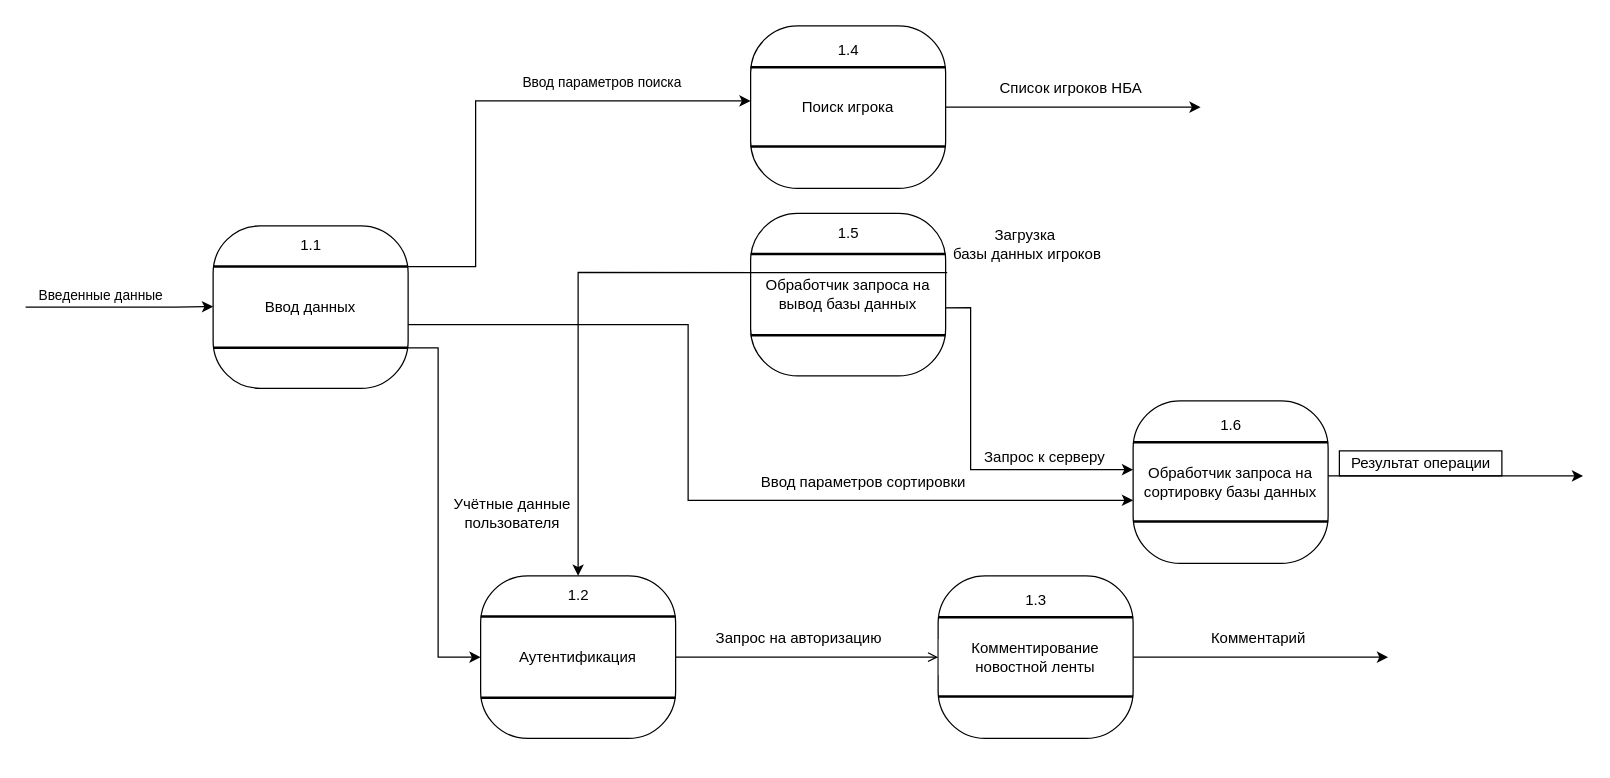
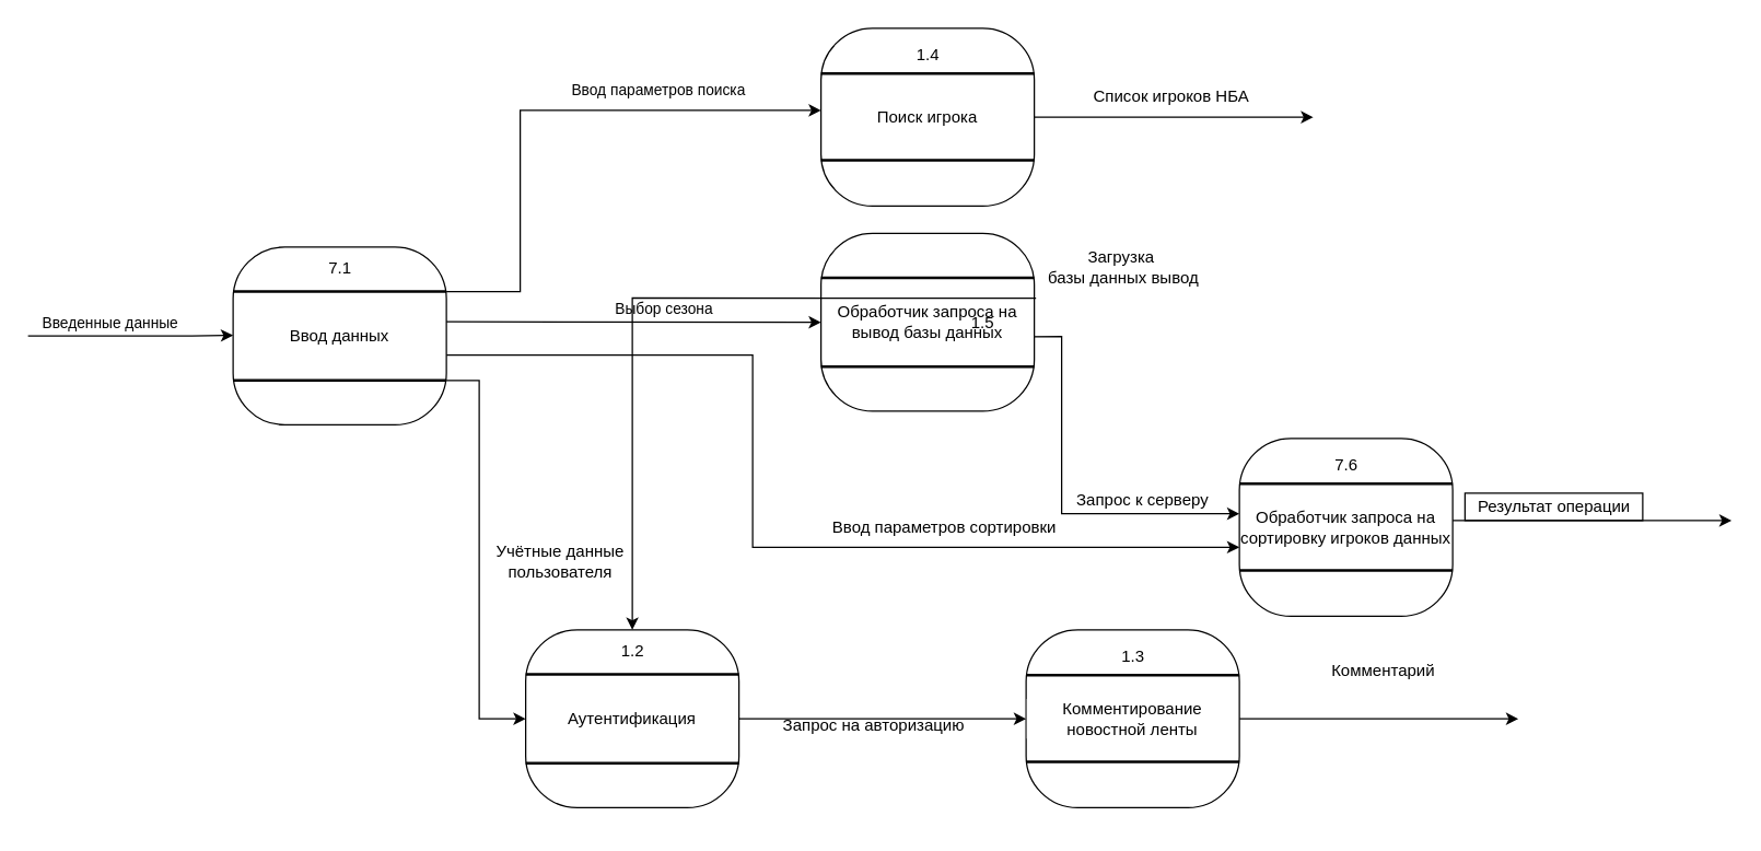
- <mxCell id="28" value="1.5" style="text;html=1;align=center;verticalAlign=middle;resizable=0;points=[];autosize=1;strokeColor=none;fillColor=none;fontColor=default;" parent="24" vertex="1"><mxGeometry x="63" y="6" width="30" height="20" as="geometry" /></mxCell>
+ <mxCell id="28" value="1.5" style="text;html=1;align=center;verticalAlign=middle;resizable=0;points=[];autosize=1;strokeColor=none;fillColor=none;fontColor=default;" parent="24" vertex="1"><mxGeometry x="103" y="56" width="30" height="20" as="geometry" /></mxCell>
- <mxCell id="32" value="Загрузка&amp;nbsp;&lt;br&gt;базы данных игроков" style="text;html=1;align=center;verticalAlign=middle;resizable=0;points=[];autosize=1;strokeColor=none;fillColor=none;fontColor=default;" parent="1" vertex="1"><mxGeometry x="756" y="180" width="130" height="30" as="geometry" /></mxCell>
+ <mxCell id="32" value="Загрузка&amp;nbsp;&lt;br&gt;базы данных вывод" style="text;html=1;align=center;verticalAlign=middle;resizable=0;points=[];autosize=1;strokeColor=none;fillColor=none;fontColor=default;" parent="1" vertex="1"><mxGeometry x="756" y="180" width="130" height="30" as="geometry" /></mxCell>
- <mxCell id="51" value="1.1" style="text;html=1;align=center;verticalAlign=middle;resizable=0;points=[];autosize=1;strokeColor=none;fillColor=none;" vertex="1" parent="47"><mxGeometry x="63" y="6" width="30" height="20" as="geometry" /></mxCell>
+ <mxCell id="51" value="7.1" style="text;html=1;align=center;verticalAlign=middle;resizable=0;points=[];autosize=1;strokeColor=none;fillColor=none;" vertex="1" parent="47"><mxGeometry x="63" y="6" width="30" height="20" as="geometry" /></mxCell>
+ <mxCell id="22" style="edgeStyle=orthogonalEdgeStyle;rounded=0;orthogonalLoop=1;jettySize=auto;html=1;fontColor=default;strokeColor=default;labelBackgroundColor=default;entryX=0;entryY=0.5;entryDx=0;entryDy=0;exitX=0.999;exitY=0.42;exitDx=0;exitDy=0;exitPerimeter=0;" parent="1" edge="1" target="25" source="48"><mxGeometry relative="1" as="geometry"><mxPoint x="630" y="244.504" as="targetPoint" /><mxPoint x="330" y="230" as="sourcePoint" /><Array as="points"><mxPoint x="330" y="235" /></Array></mxGeometry></mxCell>
+ <mxCell id="23" value="Выбор сезона" style="edgeLabel;html=1;align=center;verticalAlign=middle;resizable=0;points=[];fontColor=default;labelBackgroundColor=default;" parent="22" vertex="1" connectable="0"><mxGeometry x="-0.71" y="2" relative="1" as="geometry"><mxPoint x="119" y="-8" as="offset" /></mxGeometry></mxCell>
- <mxCell id="15" value="1.6" style="text;html=1;align=center;verticalAlign=middle;resizable=0;points=[];autosize=1;strokeColor=none;fillColor=none;fontColor=default;" parent="11" vertex="1"><mxGeometry x="63" width="30" height="20" as="geometry" /></mxCell>
+ <mxCell id="15" value="7.6" style="text;html=1;align=center;verticalAlign=middle;resizable=0;points=[];autosize=1;strokeColor=none;fillColor=none;fontColor=default;" parent="11" vertex="1"><mxGeometry x="63" width="30" height="20" as="geometry" /></mxCell>
- <mxCell id="12" value="Обработчик запроса на сортировку базы данных" style="rounded=1;whiteSpace=wrap;html=1;arcSize=29;fontColor=default;" parent="11" vertex="1"><mxGeometry y="-10" width="156" height="130" as="geometry" /></mxCell>
+ <mxCell id="12" value="Обработчик запроса на сортировку игроков данных" style="rounded=1;whiteSpace=wrap;html=1;arcSize=29;fontColor=default;" parent="11" vertex="1"><mxGeometry y="-10" width="156" height="130" as="geometry" /></mxCell>
- <mxCell id="10" value="Запрос на авторизацию&amp;nbsp;" style="text;html=1;align=center;verticalAlign=middle;resizable=0;points=[];autosize=1;strokeColor=none;fillColor=none;fontColor=default;" parent="1" vertex="1"><mxGeometry x="565" y="500" width="150" height="20" as="geometry" /></mxCell>
+ <mxCell id="10" value="Запрос на авторизацию&amp;nbsp;" style="text;html=1;align=center;verticalAlign=middle;resizable=0;points=[];autosize=1;strokeColor=none;fillColor=none;fontColor=default;" parent="1" vertex="1"><mxGeometry x="565" y="520" width="150" height="20" as="geometry" /></mxCell>
- <mxCell id="30" value="Комментарий" style="text;html=1;align=center;verticalAlign=middle;resizable=0;points=[];autosize=1;strokeColor=none;fillColor=none;labelBackgroundColor=default;fontColor=default;" parent="1" vertex="1"><mxGeometry x="961" y="500" width="90" height="20" as="geometry" /></mxCell>
+ <mxCell id="30" value="Комментарий" style="text;html=1;align=center;verticalAlign=middle;resizable=0;points=[];autosize=1;strokeColor=none;fillColor=none;labelBackgroundColor=default;fontColor=default;" parent="1" vertex="1"><mxGeometry x="966" y="480" width="90" height="20" as="geometry" /></mxCell>
- <mxCell id="7" style="edgeStyle=orthogonalEdgeStyle;rounded=0;orthogonalLoop=1;jettySize=auto;html=1;exitX=1;exitY=0.5;exitDx=0;exitDy=0;strokeColor=default;labelBackgroundColor=default;fontColor=default;entryX=0;entryY=0.5;entryDx=0;entryDy=0;endArrow=open;" parent="1" edge="1" target="34" source="3"><mxGeometry relative="1" as="geometry"><mxPoint x="744" y="415" as="targetPoint" /><mxPoint x="540" y="415" as="sourcePoint" /><Array as="points" /></mxGeometry></mxCell>
+ <mxCell id="7" style="edgeStyle=orthogonalEdgeStyle;rounded=0;orthogonalLoop=1;jettySize=auto;html=1;exitX=1;exitY=0.5;exitDx=0;exitDy=0;strokeColor=default;labelBackgroundColor=default;fontColor=default;entryX=0;entryY=0.5;entryDx=0;entryDy=0;" parent="1" edge="1" target="34" source="3"><mxGeometry relative="1" as="geometry"><mxPoint x="744" y="415" as="targetPoint" /><mxPoint x="540" y="415" as="sourcePoint" /><Array as="points" /></mxGeometry></mxCell>
